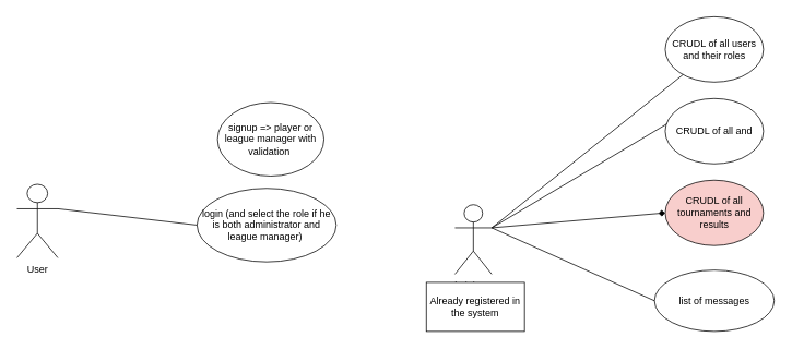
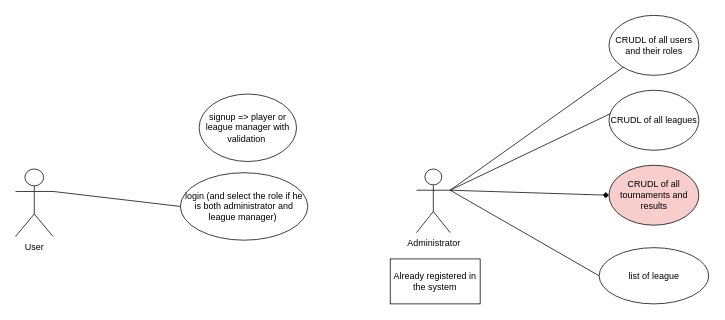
- <mxCell id="10" value="CRUDL of all and" style="ellipse;whiteSpace=wrap;html=1;" vertex="1" parent="1"><mxGeometry x="811.87" y="120" width="120" height="80" as="geometry" /></mxCell>
+ <mxCell id="10" value="CRUDL of all leagues" style="ellipse;whiteSpace=wrap;html=1;" vertex="1" parent="1"><mxGeometry x="811.87" y="120" width="120" height="80" as="geometry" /></mxCell>
- <mxCell id="6" value="Administrator" style="shape=umlActor;verticalLabelPosition=bottom;verticalAlign=top;html=1;outlineConnect=0;" vertex="1" parent="1"><mxGeometry x="555" y="250" width="45" height="85" as="geometry" /></mxCell>
+ <mxCell id="6" value="Administrator" style="shape=umlActor;verticalLabelPosition=bottom;verticalAlign=top;html=1;outlineConnect=0;" vertex="1" parent="1"><mxGeometry x="555" y="225" width="45" height="85" as="geometry" /></mxCell>
- <mxCell id="8" value="list of messages" style="ellipse;whiteSpace=wrap;html=1;" vertex="1" parent="1"><mxGeometry x="798.75" y="330" width="146.25" height="75" as="geometry" /></mxCell>
+ <mxCell id="8" value="list of league" style="ellipse;whiteSpace=wrap;html=1;" vertex="1" parent="1"><mxGeometry x="798.75" y="330" width="146.25" height="75" as="geometry" /></mxCell>
